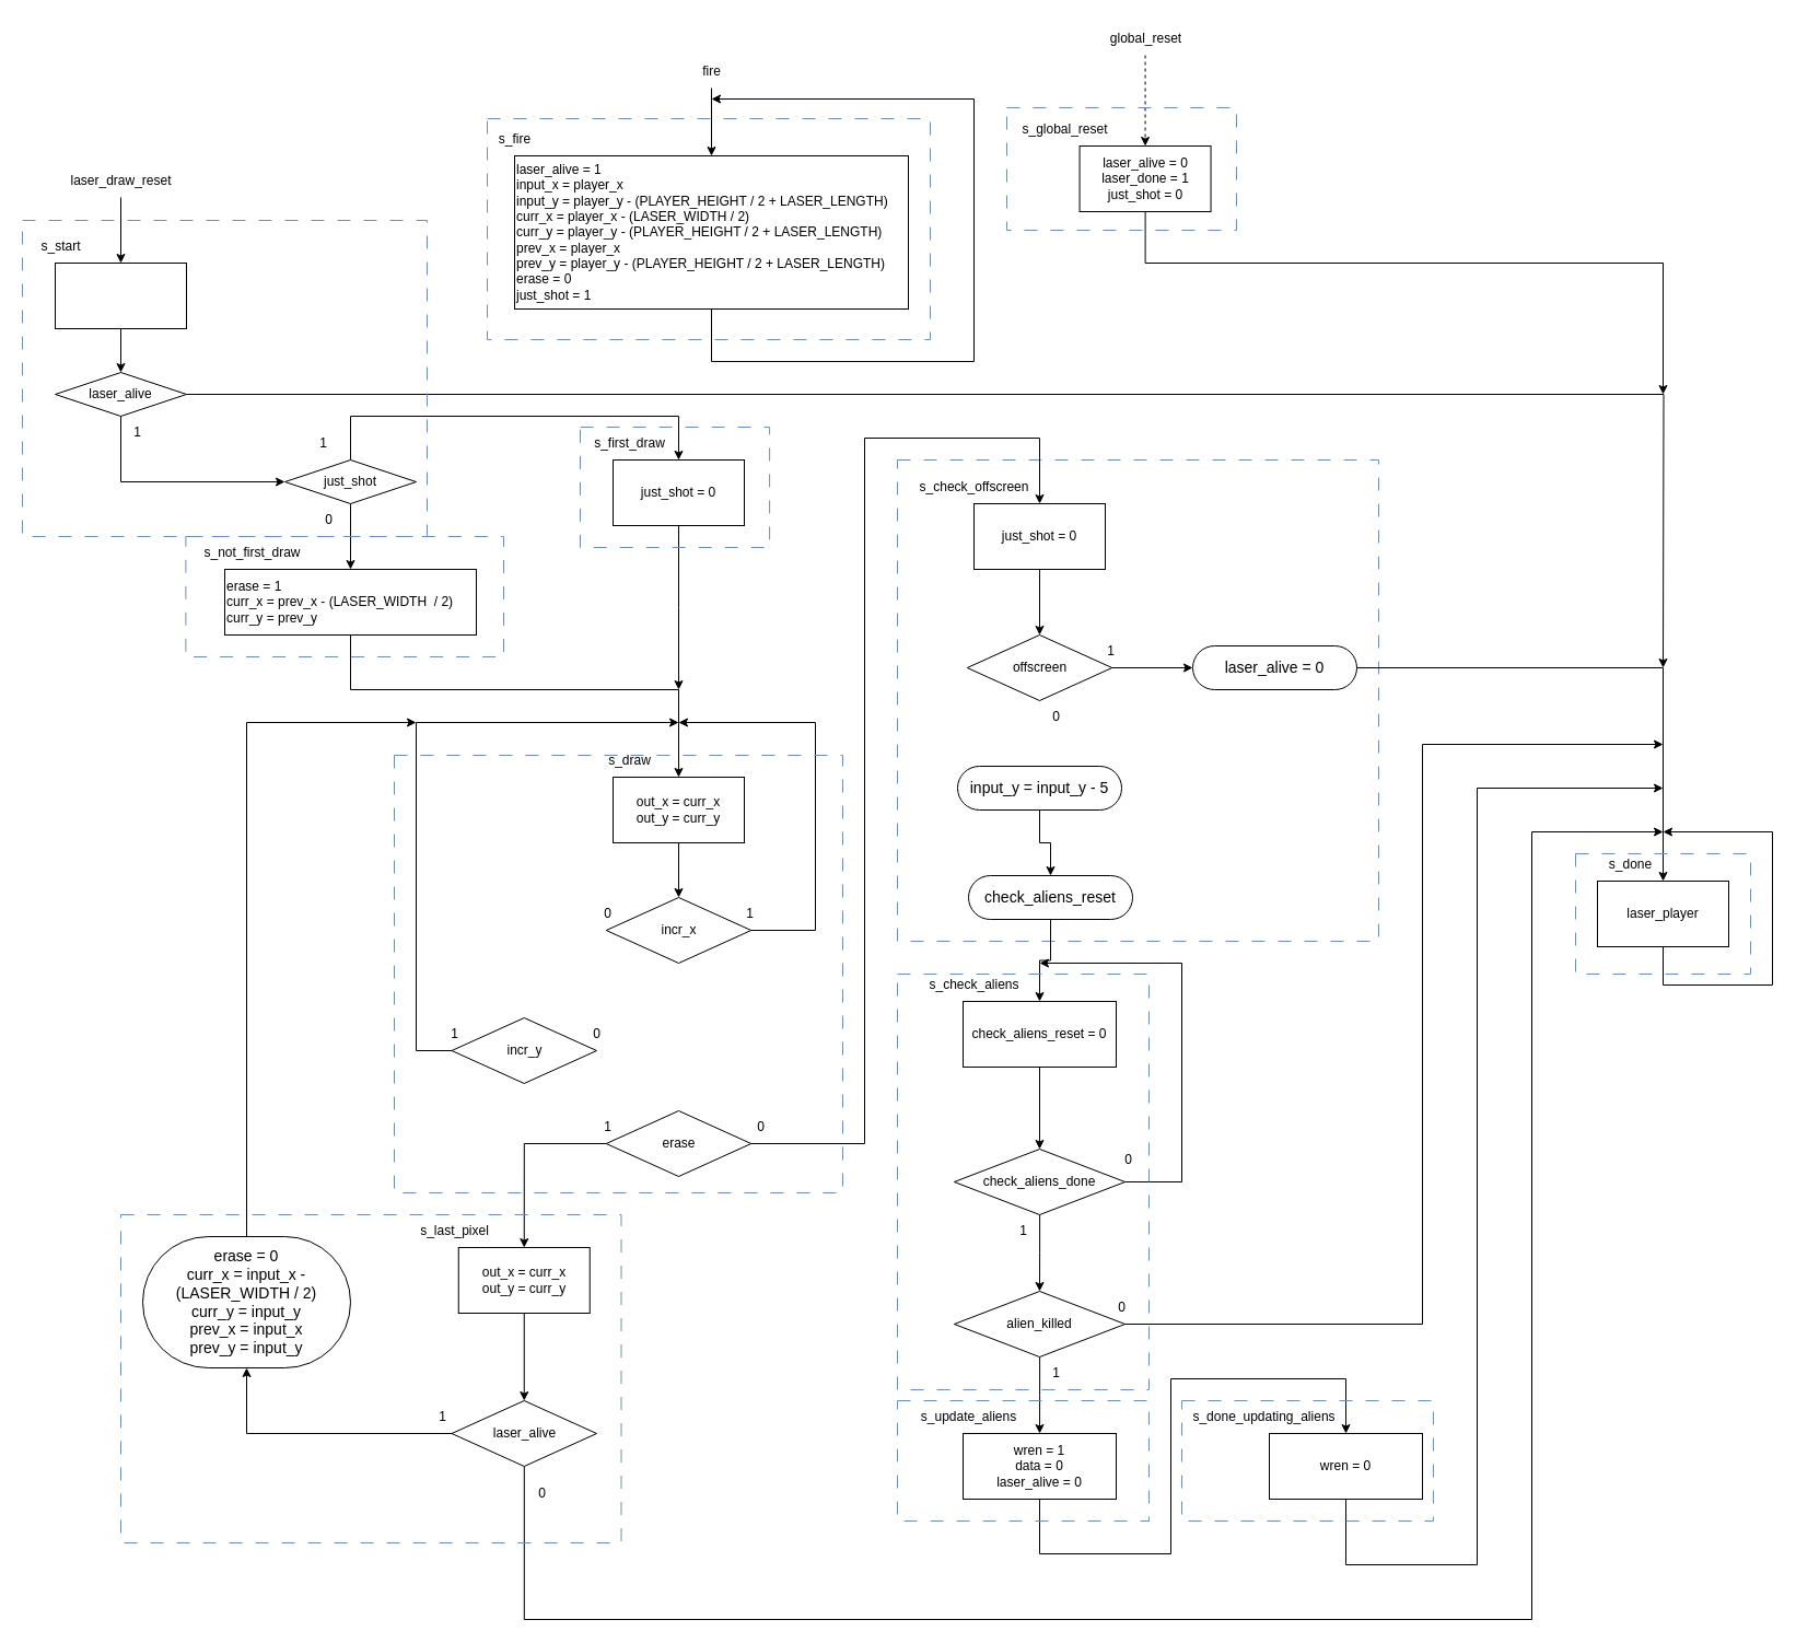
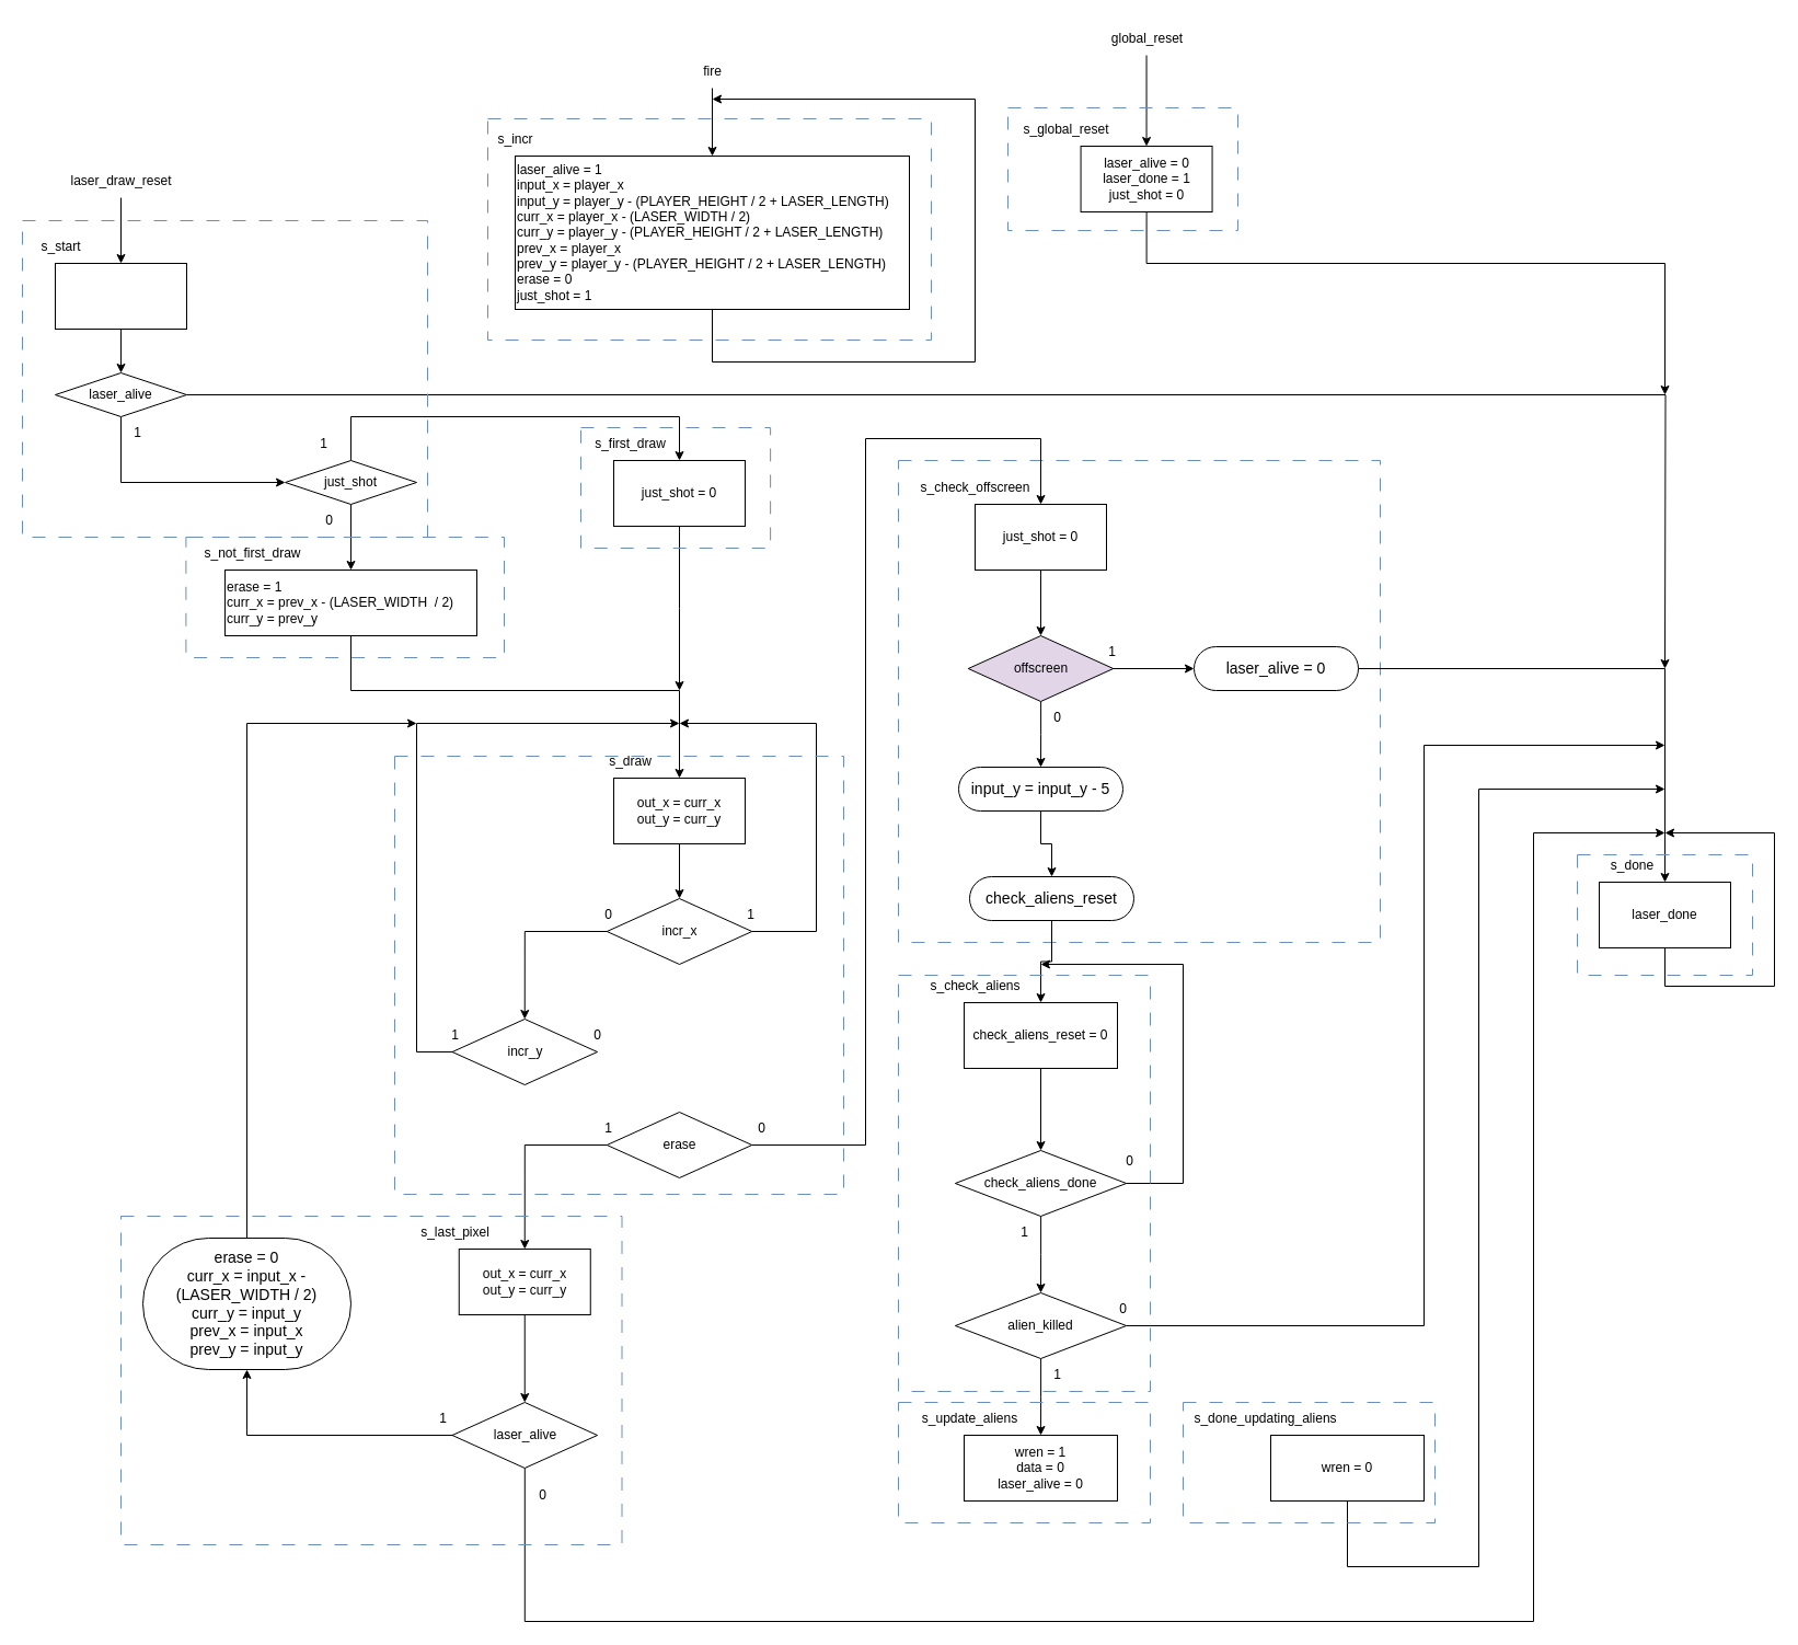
- <mxCell id="94" style="edgeStyle=orthogonalEdgeStyle;rounded=0;orthogonalLoop=1;jettySize=auto;html=1;entryX=0.5;entryY=0;entryDx=0;entryDy=0;dashed=1;" edge="1" parent="1" source="95" target="92"><mxGeometry relative="1" as="geometry" /></mxCell>
+ <mxCell id="94" style="edgeStyle=orthogonalEdgeStyle;rounded=0;orthogonalLoop=1;jettySize=auto;html=1;entryX=0.5;entryY=0;entryDx=0;entryDy=0;" edge="1" parent="1" source="95" target="92"><mxGeometry relative="1" as="geometry" /></mxCell>
- <mxCell id="5" value="s_fire" style="text;html=1;align=center;verticalAlign=middle;resizable=0;points=[];autosize=1;strokeColor=none;fillColor=none;" vertex="1" parent="1"><mxGeometry x="445" y="112" width="50" height="30" as="geometry" /></mxCell>
+ <mxCell id="5" value="s_incr" style="text;html=1;align=center;verticalAlign=middle;resizable=0;points=[];autosize=1;strokeColor=none;fillColor=none;" vertex="1" parent="1"><mxGeometry x="445" y="112" width="50" height="30" as="geometry" /></mxCell>
- <mxCell id="58" value="offscreen" style="rhombus;whiteSpace=wrap;html=1;" vertex="1" parent="1"><mxGeometry x="883.75" y="580" width="132.5" height="60" as="geometry" /></mxCell>
+ <mxCell id="58" value="offscreen" style="rhombus;whiteSpace=wrap;html=1;fillColor=#e1d5e7;" vertex="1" parent="1"><mxGeometry x="883.75" y="580" width="132.5" height="60" as="geometry" /></mxCell>
+ <mxCell id="57" style="edgeStyle=orthogonalEdgeStyle;rounded=0;orthogonalLoop=1;jettySize=auto;html=1;entryX=0.5;entryY=0;entryDx=0;entryDy=0;" edge="1" parent="1" source="58" target="62"><mxGeometry relative="1" as="geometry" /></mxCell>
- <mxCell id="80" value="laser_player" style="rounded=0;whiteSpace=wrap;html=1;" vertex="1" parent="1"><mxGeometry x="1460" y="805" width="120" height="60" as="geometry" /></mxCell>
+ <mxCell id="80" value="laser_done" style="rounded=0;whiteSpace=wrap;html=1;" vertex="1" parent="1"><mxGeometry x="1460" y="805" width="120" height="60" as="geometry" /></mxCell>
+ <mxCell id="32" style="edgeStyle=orthogonalEdgeStyle;rounded=0;orthogonalLoop=1;jettySize=auto;html=1;entryX=0.5;entryY=0;entryDx=0;entryDy=0;" edge="1" parent="1" source="29" target="31"><mxGeometry relative="1" as="geometry" /></mxCell>
- <mxCell id="82" style="edgeStyle=orthogonalEdgeStyle;rounded=0;orthogonalLoop=1;jettySize=auto;html=1;entryX=0.5;entryY=0;entryDx=0;entryDy=0;" edge="1" parent="1" source="83" target="88"><mxGeometry relative="1" as="geometry"><mxPoint x="1280" y="1280" as="targetPoint" /><Array as="points"><mxPoint x="950" y="1420" /><mxPoint x="1070" y="1420" /><mxPoint x="1070" y="1260" /><mxPoint x="1230" y="1260" /></Array></mxGeometry></mxCell>
